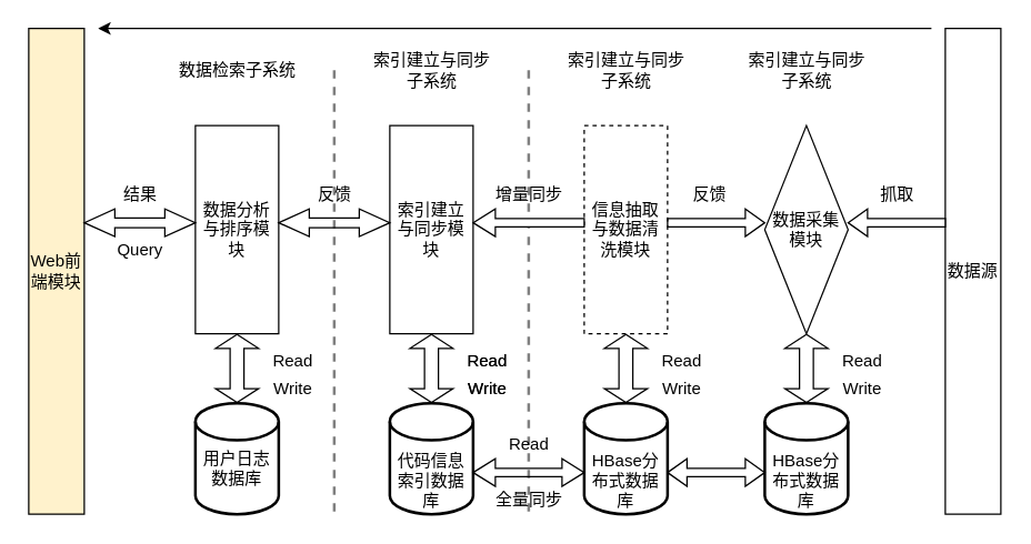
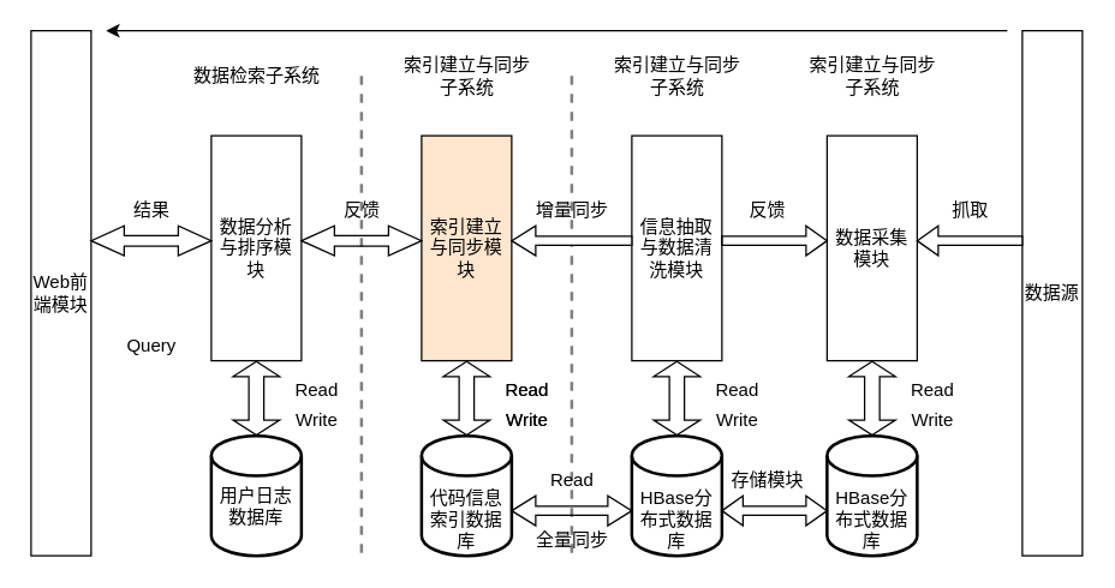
- <mxCell id="13" value="索引建立与同步模块" style="rounded=0;whiteSpace=wrap;html=1;" vertex="1" parent="1"><mxGeometry x="280" y="90" width="60" height="150" as="geometry" /></mxCell>
+ <mxCell id="13" value="索引建立与同步模块" style="rounded=0;whiteSpace=wrap;html=1;fillColor=#ffe6cc;" vertex="1" parent="1"><mxGeometry x="280" y="90" width="60" height="150" as="geometry" /></mxCell>
- <mxCell id="24" value="信息抽取与数据清洗模块" style="rounded=0;whiteSpace=wrap;html=1;dashed=1;" vertex="1" parent="1"><mxGeometry x="420" y="90" width="60" height="150" as="geometry" /></mxCell>
+ <mxCell id="24" value="信息抽取与数据清洗模块" style="rounded=0;whiteSpace=wrap;html=1;" vertex="1" parent="1"><mxGeometry x="420" y="90" width="60" height="150" as="geometry" /></mxCell>
- <mxCell id="33" value="数据采集模块" style="rhombus;whiteSpace=wrap;html=1;" vertex="1" parent="1"><mxGeometry x="550" y="90" width="60" height="150" as="geometry" /></mxCell>
+ <mxCell id="33" value="数据采集模块" style="rounded=0;whiteSpace=wrap;html=1;" vertex="1" parent="1"><mxGeometry x="550" y="90" width="60" height="150" as="geometry" /></mxCell>
- <mxCell id="9" value="Query" style="text;html=1;align=center;verticalAlign=middle;resizable=0;points=[];autosize=1;strokeColor=none;fillColor=none;" vertex="1" parent="1"><mxGeometry x="75" y="170" width="50" height="20" as="geometry" /></mxCell>
+ <mxCell id="9" value="Query" style="text;html=1;align=center;verticalAlign=middle;resizable=0;points=[];autosize=1;strokeColor=none;fillColor=none;" vertex="1" parent="1"><mxGeometry x="75" y="220" width="50" height="20" as="geometry" /></mxCell>
- <mxCell id="2" value="&lt;div style=&quot;&quot;&gt;&lt;span style=&quot;background-color: initial;&quot;&gt;Web前端模块&lt;/span&gt;&lt;/div&gt;" style="rounded=0;whiteSpace=wrap;html=1;align=center;fillColor=#fff2cc;" vertex="1" parent="1"><mxGeometry x="20" y="20" width="40" height="350" as="geometry" /></mxCell>
+ <mxCell id="2" value="&lt;div style=&quot;&quot;&gt;&lt;span style=&quot;background-color: initial;&quot;&gt;Web前端模块&lt;/span&gt;&lt;/div&gt;" style="rounded=0;whiteSpace=wrap;html=1;align=center;" vertex="1" parent="1"><mxGeometry x="20" y="20" width="40" height="350" as="geometry" /></mxCell>
+ <mxCell id="44" value="存储模块" style="text;html=1;align=center;verticalAlign=middle;resizable=0;points=[];autosize=1;strokeColor=none;fillColor=none;" vertex="1" parent="1"><mxGeometry x="480" y="310" width="60" height="20" as="geometry" /></mxCell>
